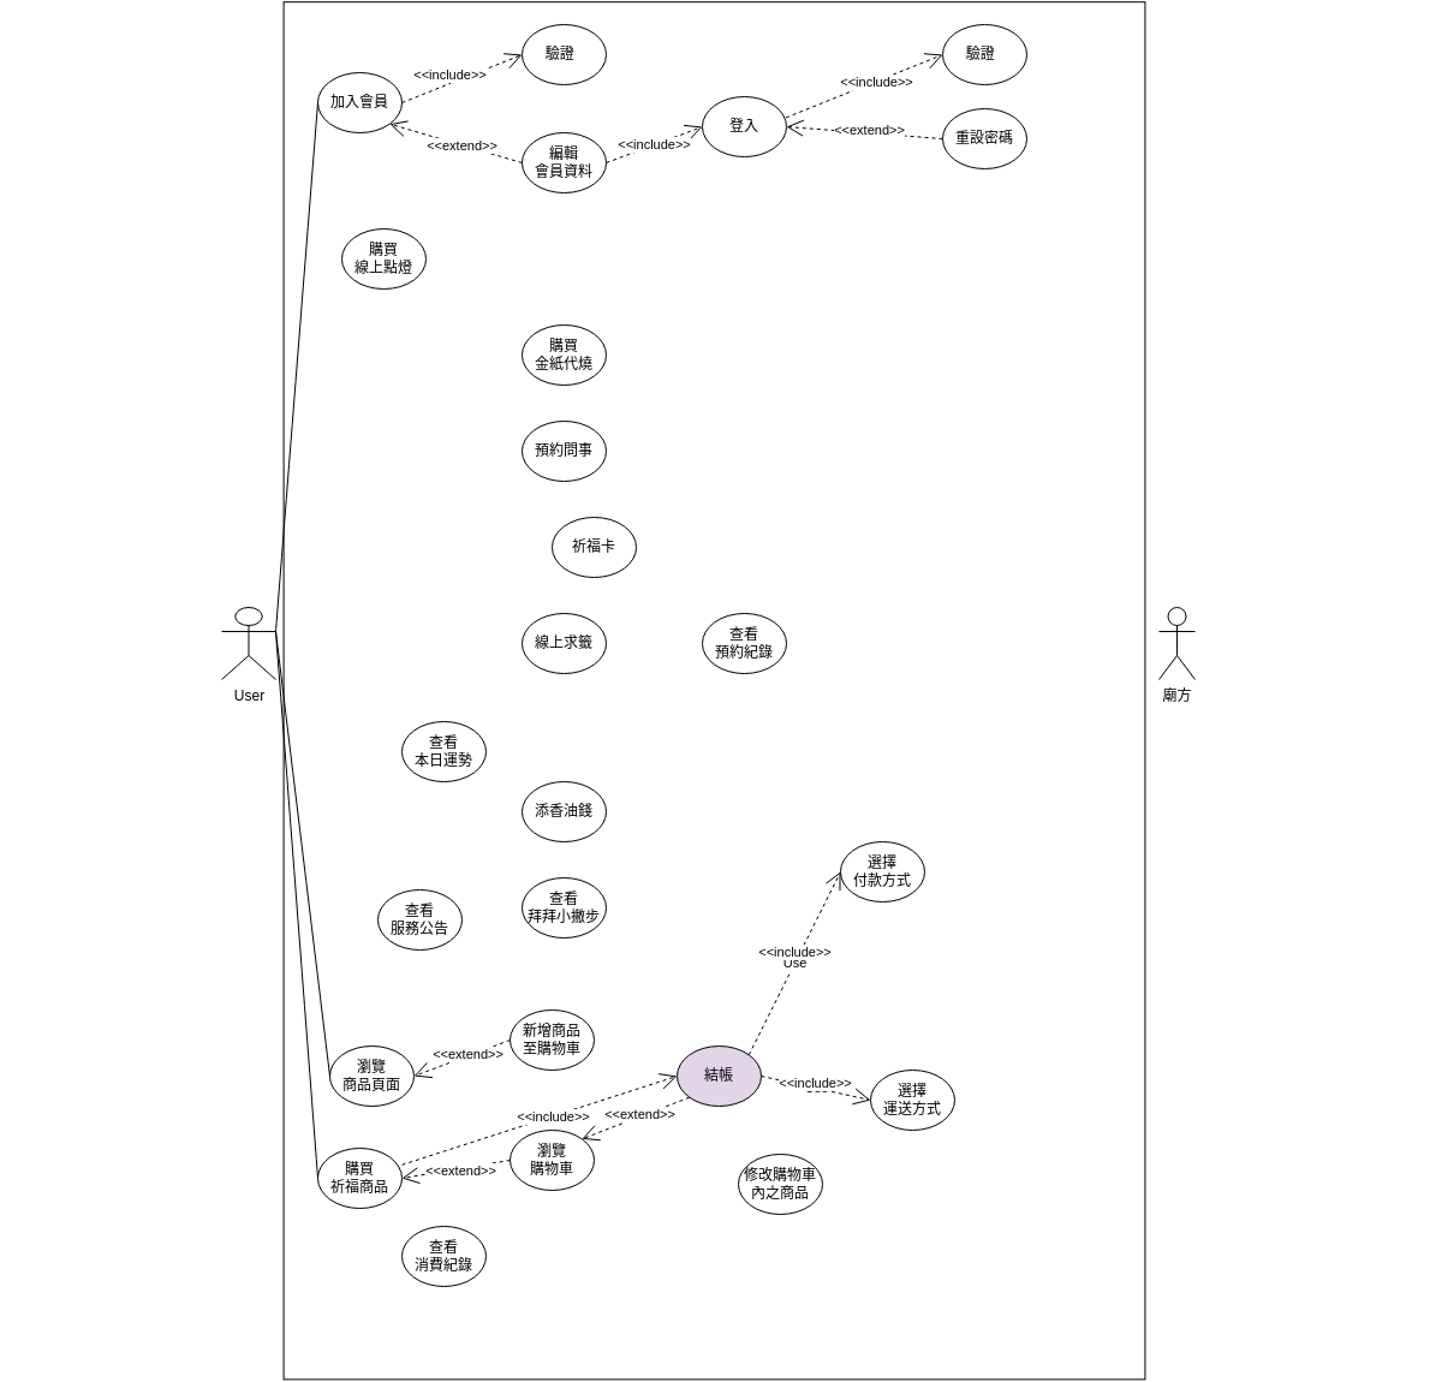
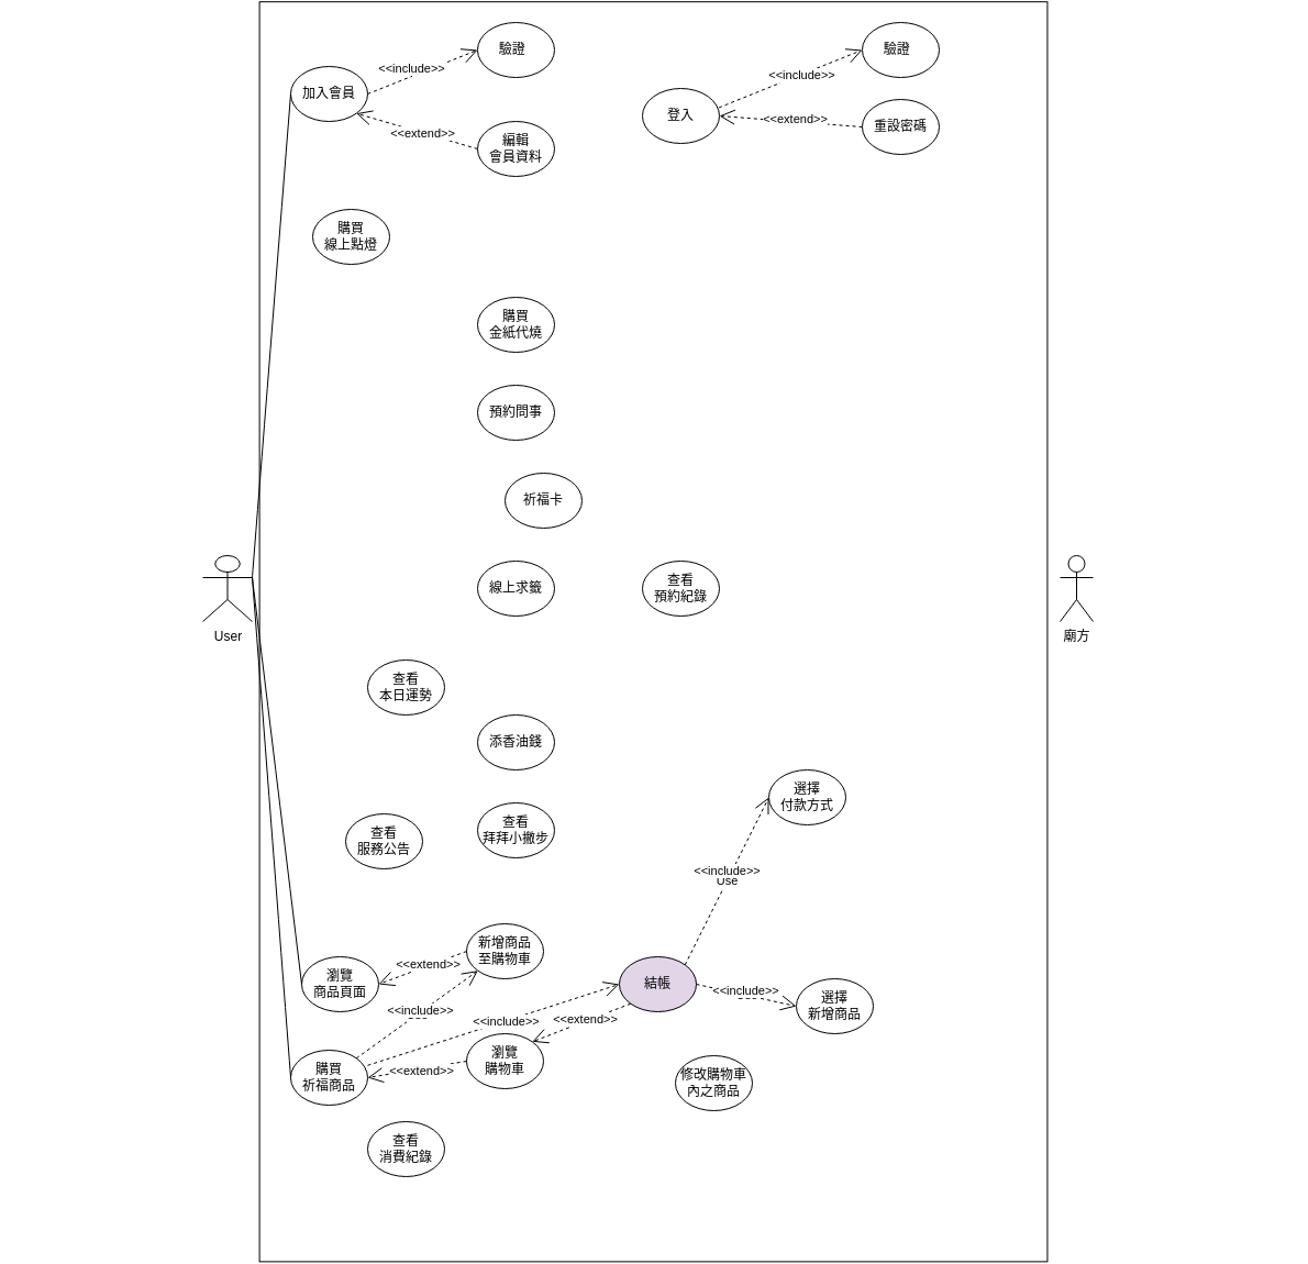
- <mxCell id="36" value="Use" style="endArrow=open;endSize=12;dashed=1;html=1;rounded=0;entryX=0;entryY=0.5;entryDx=0;entryDy=0;exitX=1;exitY=0.5;exitDx=0;exitDy=0;" edge="1" parent="1" source="33" target="5"><mxGeometry width="160" relative="1" as="geometry"><mxPoint x="714" y="167" as="sourcePoint" /><mxPoint x="804" y="145" as="targetPoint" /></mxGeometry></mxCell>
- <mxCell id="37" value="&amp;lt;&amp;lt;include&amp;gt;&amp;gt;" style="edgeLabel;html=1;align=center;verticalAlign=middle;resizable=0;points=[];" connectable="0" vertex="1" parent="36"><mxGeometry x="0.147" relative="1" as="geometry"><mxPoint x="-6" y="2" as="offset" /></mxGeometry></mxCell>
- <mxCell id="52" value="選擇&lt;br&gt;運送方式" style="ellipse;whiteSpace=wrap;html=1;" vertex="1" parent="1"><mxGeometry x="724" y="890" width="70" height="50" as="geometry" /></mxCell>
+ <mxCell id="52" value="選擇&lt;br&gt;新增商品" style="ellipse;whiteSpace=wrap;html=1;" vertex="1" parent="1"><mxGeometry x="724" y="890" width="70" height="50" as="geometry" /></mxCell>
+ <mxCell id="47" value="Use" style="endArrow=open;endSize=12;dashed=1;html=1;rounded=0;entryX=0;entryY=1;entryDx=0;entryDy=0;exitX=1;exitY=0;exitDx=0;exitDy=0;" edge="1" parent="1" source="40" target="44"><mxGeometry width="160" relative="1" as="geometry"><mxPoint x="579" y="750" as="sourcePoint" /><mxPoint x="659" y="720" as="targetPoint" /></mxGeometry></mxCell>
+ <mxCell id="48" value="&amp;lt;&amp;lt;include&amp;gt;&amp;gt;" style="edgeLabel;html=1;align=center;verticalAlign=middle;resizable=0;points=[];" connectable="0" vertex="1" parent="47"><mxGeometry x="0.147" relative="1" as="geometry"><mxPoint x="-6" y="2" as="offset" /></mxGeometry></mxCell>
